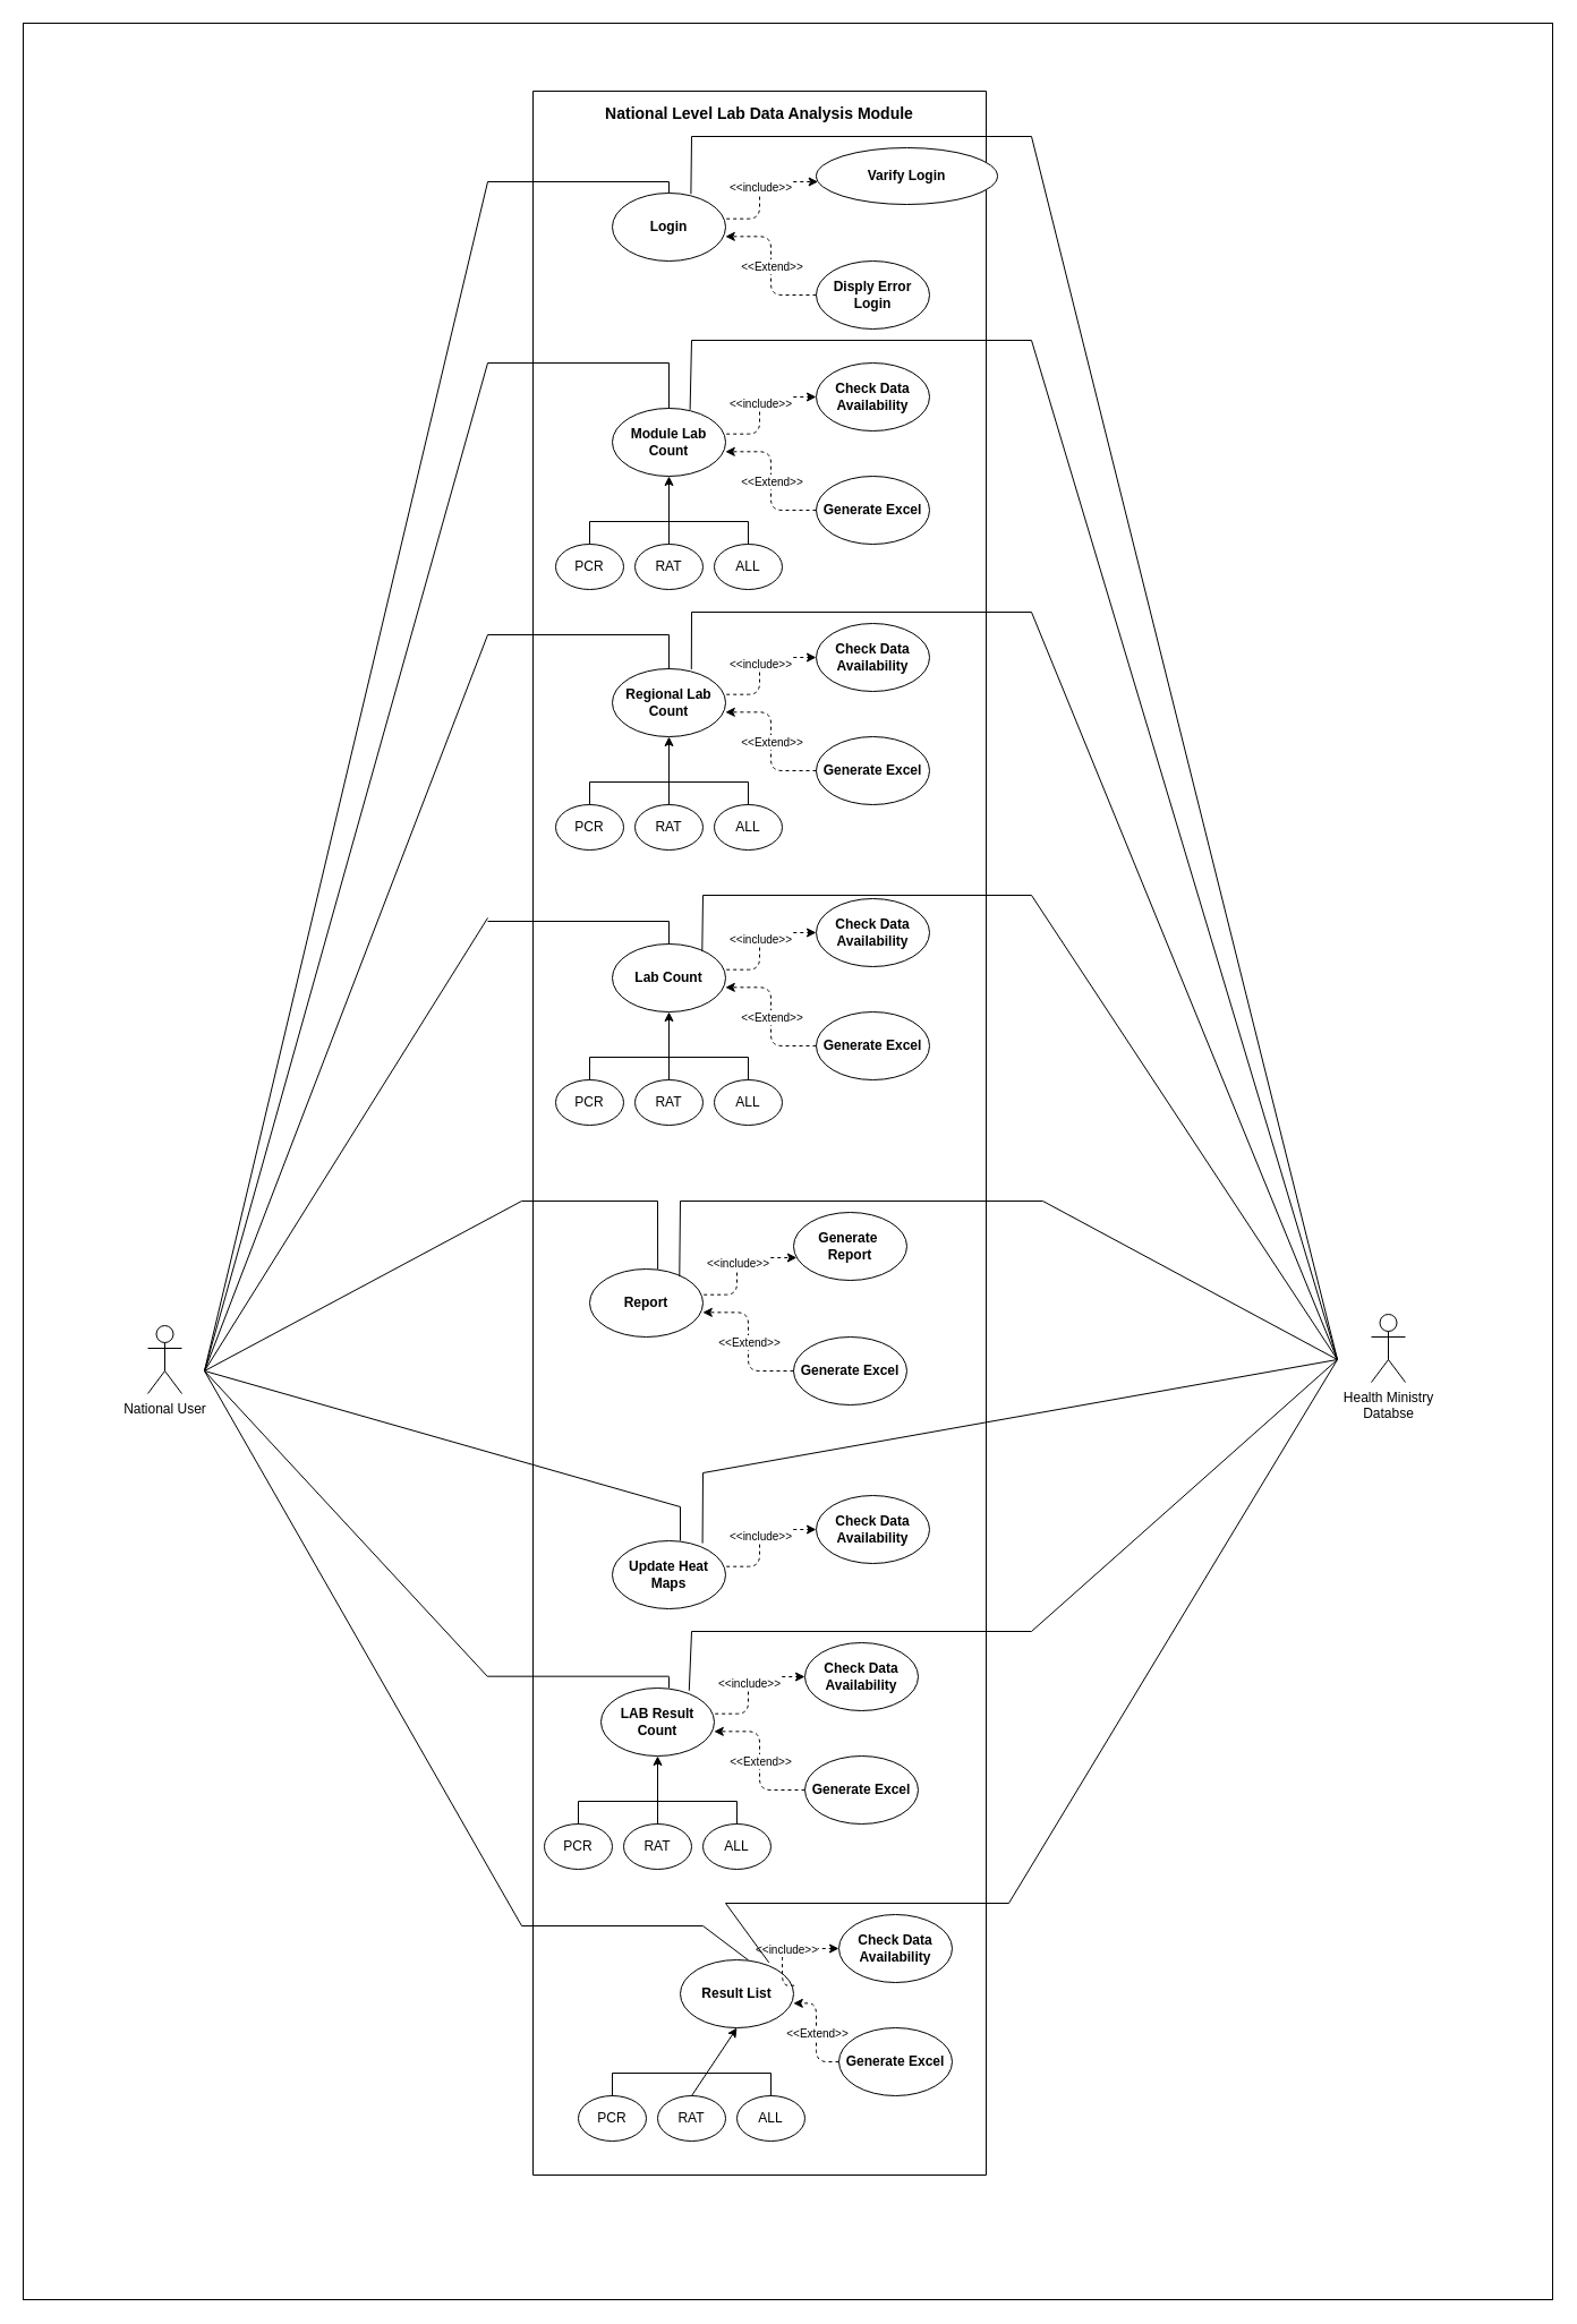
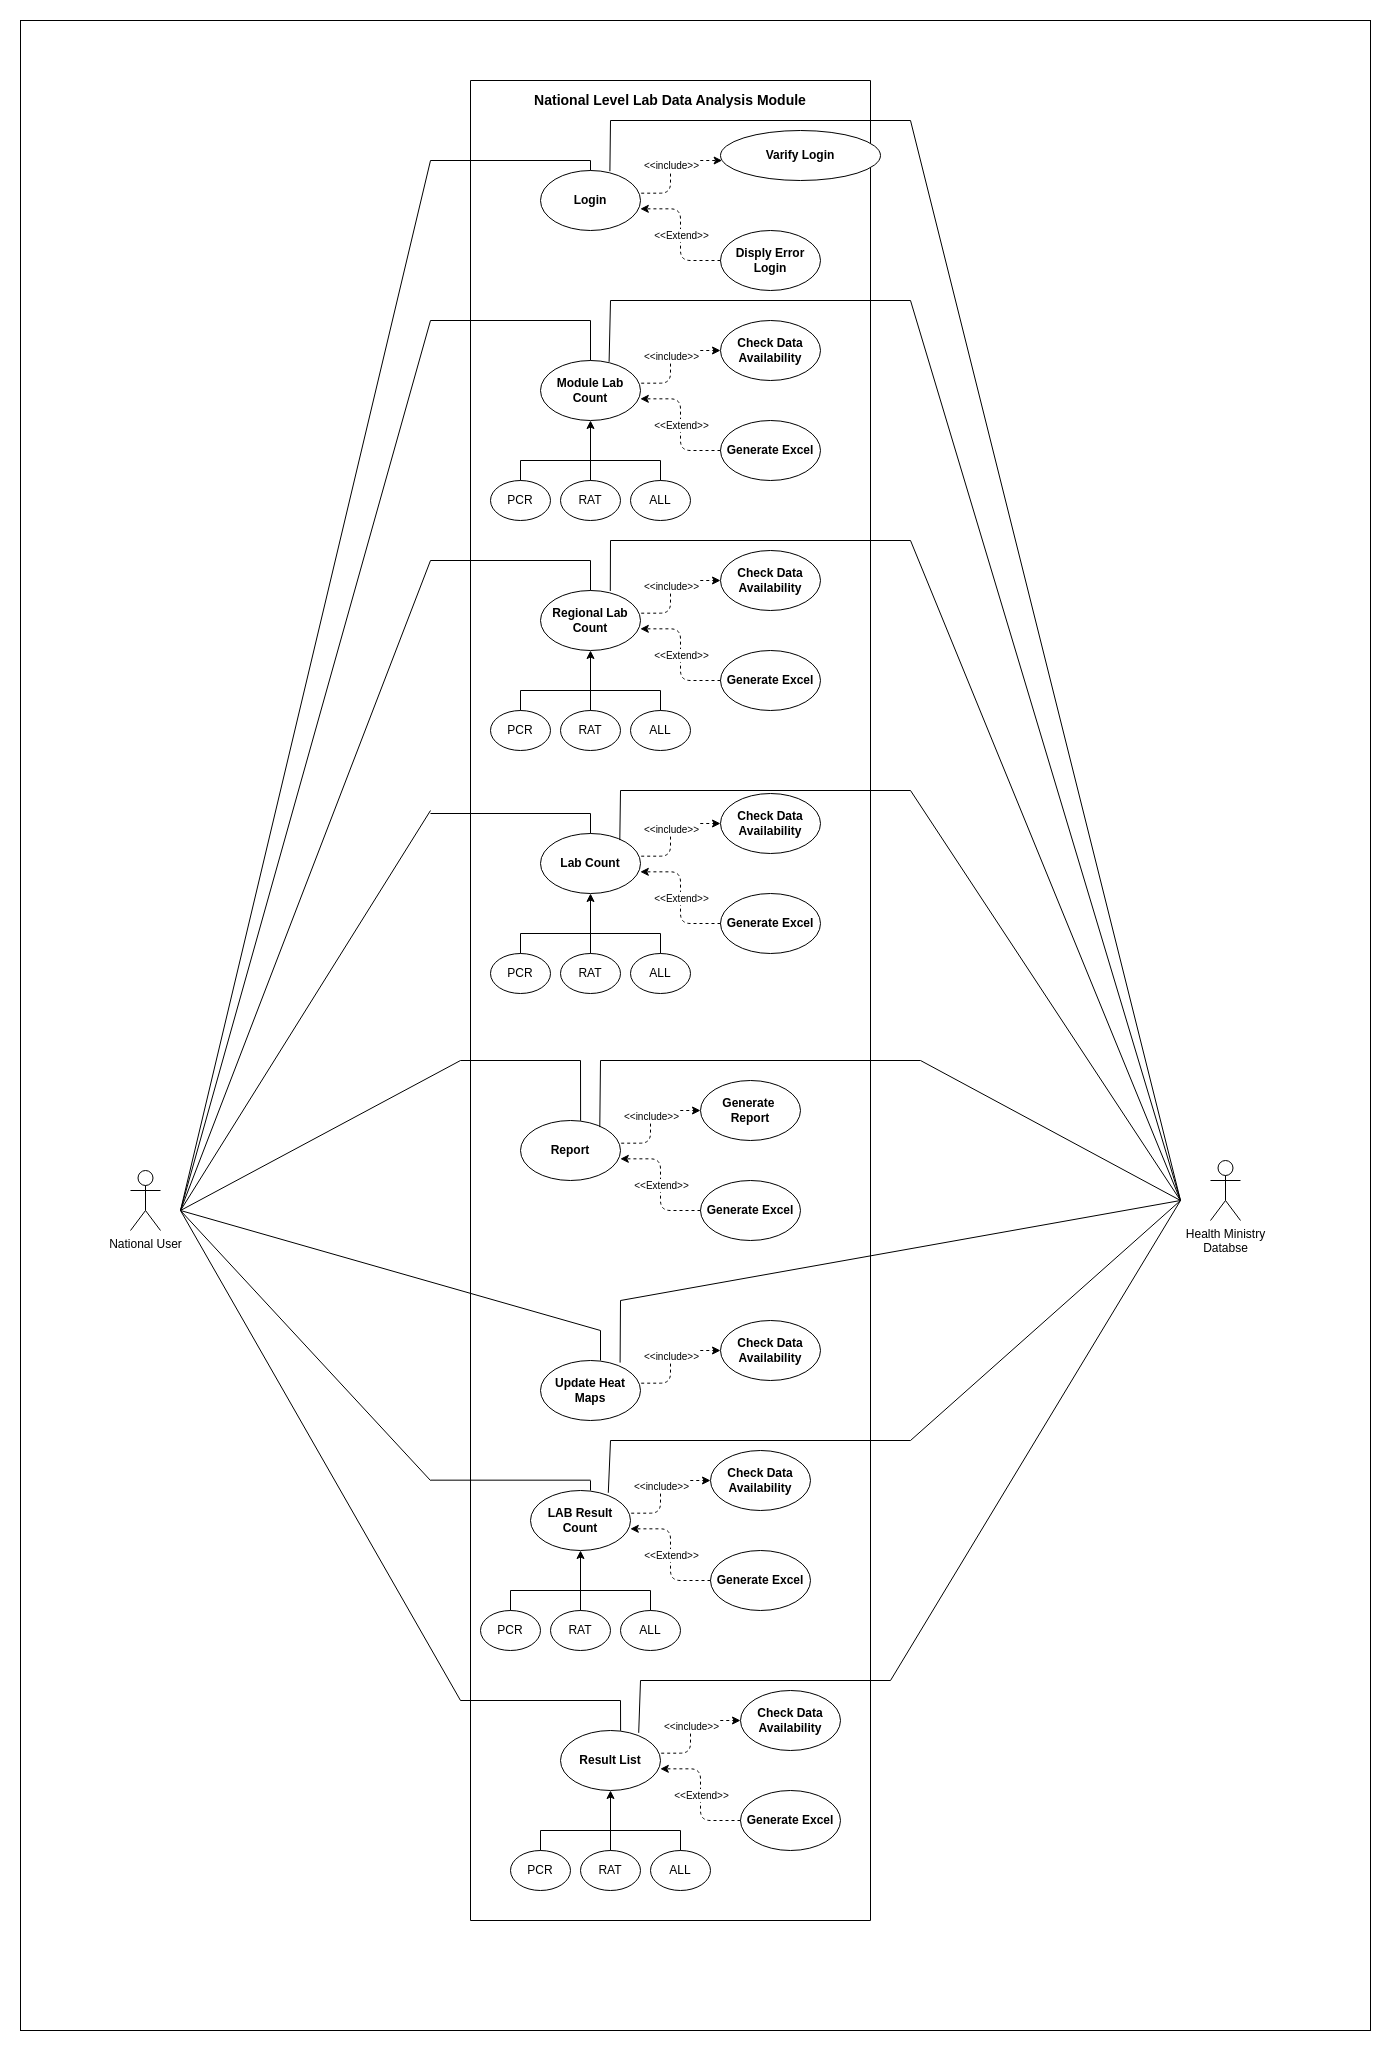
- <mxCell id="134" value="&lt;b&gt;Generate&amp;nbsp;&lt;br&gt;Report&lt;br&gt;&lt;/b&gt;" style="ellipse;whiteSpace=wrap;html=1;" parent="1" vertex="1"><mxGeometry x="700" y="1070" width="100" height="60" as="geometry" /></mxCell>
+ <mxCell id="134" value="&lt;b&gt;Generate&amp;nbsp;&lt;br&gt;Report&lt;br&gt;&lt;/b&gt;" style="ellipse;whiteSpace=wrap;html=1;" parent="1" vertex="1"><mxGeometry x="700" y="1080" width="100" height="60" as="geometry" /></mxCell>
- <mxCell id="72" value="&lt;b&gt;Result List&lt;/b&gt;" style="ellipse;whiteSpace=wrap;html=1;" parent="1" vertex="1"><mxGeometry x="600" y="1730" width="100" height="60" as="geometry" /></mxCell>
+ <mxCell id="72" value="&lt;b&gt;Result List&lt;/b&gt;" style="ellipse;whiteSpace=wrap;html=1;" parent="1" vertex="1"><mxGeometry x="560" y="1730" width="100" height="60" as="geometry" /></mxCell>
